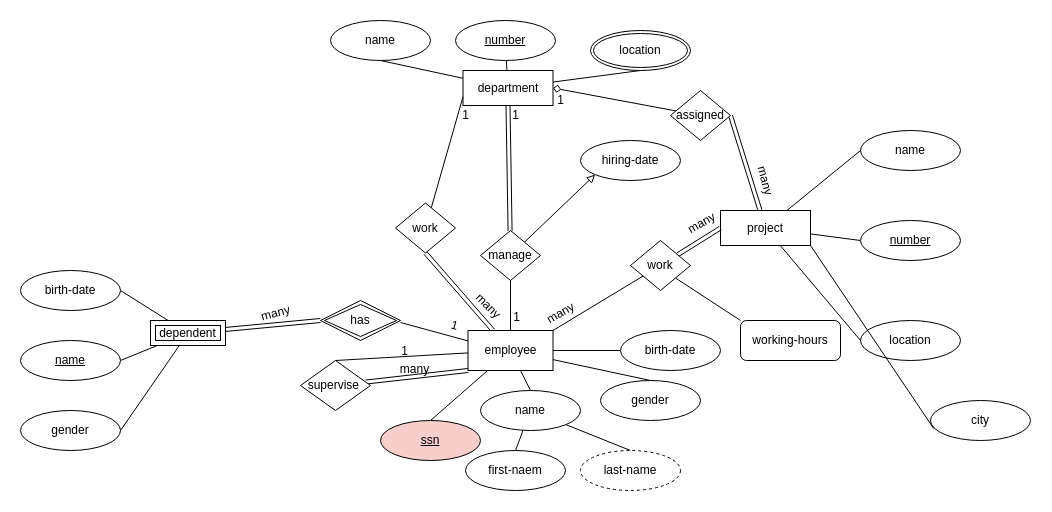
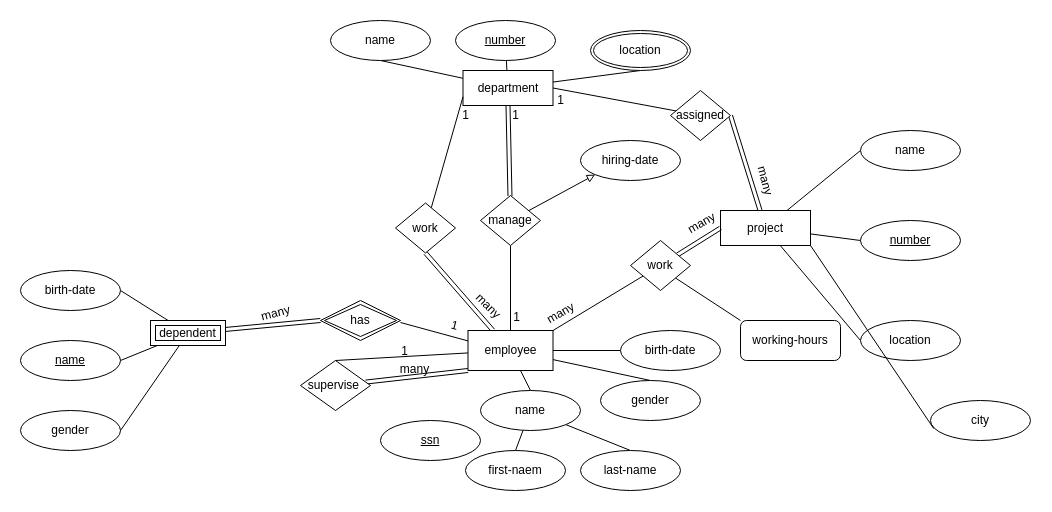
- <mxCell id="54" style="edgeStyle=none;html=1;entryX=1;entryY=0.5;entryDx=0;entryDy=0;endArrow=diamond;endFill=0;" parent="1" source="55" target="18" edge="1"><mxGeometry relative="1" as="geometry" /></mxCell>
+ <mxCell id="54" style="edgeStyle=none;html=1;entryX=1;entryY=0.5;entryDx=0;entryDy=0;endArrow=none;endFill=0;" parent="1" source="55" target="18" edge="1"><mxGeometry relative="1" as="geometry" /></mxCell>
- <mxCell id="14" value="manage" style="shape=rhombus;html=1;dashed=0;whiteSpace=wrap;perimeter=rhombusPerimeter;" parent="1" vertex="1"><mxGeometry x="480" y="230" width="60" height="50" as="geometry" /></mxCell>
+ <mxCell id="14" value="manage" style="shape=rhombus;html=1;dashed=0;whiteSpace=wrap;perimeter=rhombusPerimeter;" parent="1" vertex="1"><mxGeometry x="480" y="195" width="60" height="50" as="geometry" /></mxCell>
- <mxCell id="4" style="edgeStyle=none;html=1;entryX=0.5;entryY=0;entryDx=0;entryDy=0;endArrow=none;endFill=0;" parent="1" source="11" target="30" edge="1"><mxGeometry relative="1" as="geometry" /></mxCell>
- <mxCell id="30" value="&lt;u&gt;ssn&lt;/u&gt;" style="ellipse;whiteSpace=wrap;html=1;align=center;fillColor=#f8cecc;" parent="1" vertex="1"><mxGeometry x="380" y="420" width="100" height="40" as="geometry" /></mxCell>
+ <mxCell id="30" value="&lt;u&gt;ssn&lt;/u&gt;" style="ellipse;whiteSpace=wrap;html=1;align=center;" parent="1" vertex="1"><mxGeometry x="380" y="420" width="100" height="40" as="geometry" /></mxCell>
- <mxCell id="37" value="last-name" style="ellipse;whiteSpace=wrap;html=1;align=center;dashed=1;" parent="1" vertex="1"><mxGeometry x="580" y="450" width="100" height="40" as="geometry" /></mxCell>
+ <mxCell id="37" value="last-name" style="ellipse;whiteSpace=wrap;html=1;align=center;" parent="1" vertex="1"><mxGeometry x="580" y="450" width="100" height="40" as="geometry" /></mxCell>
